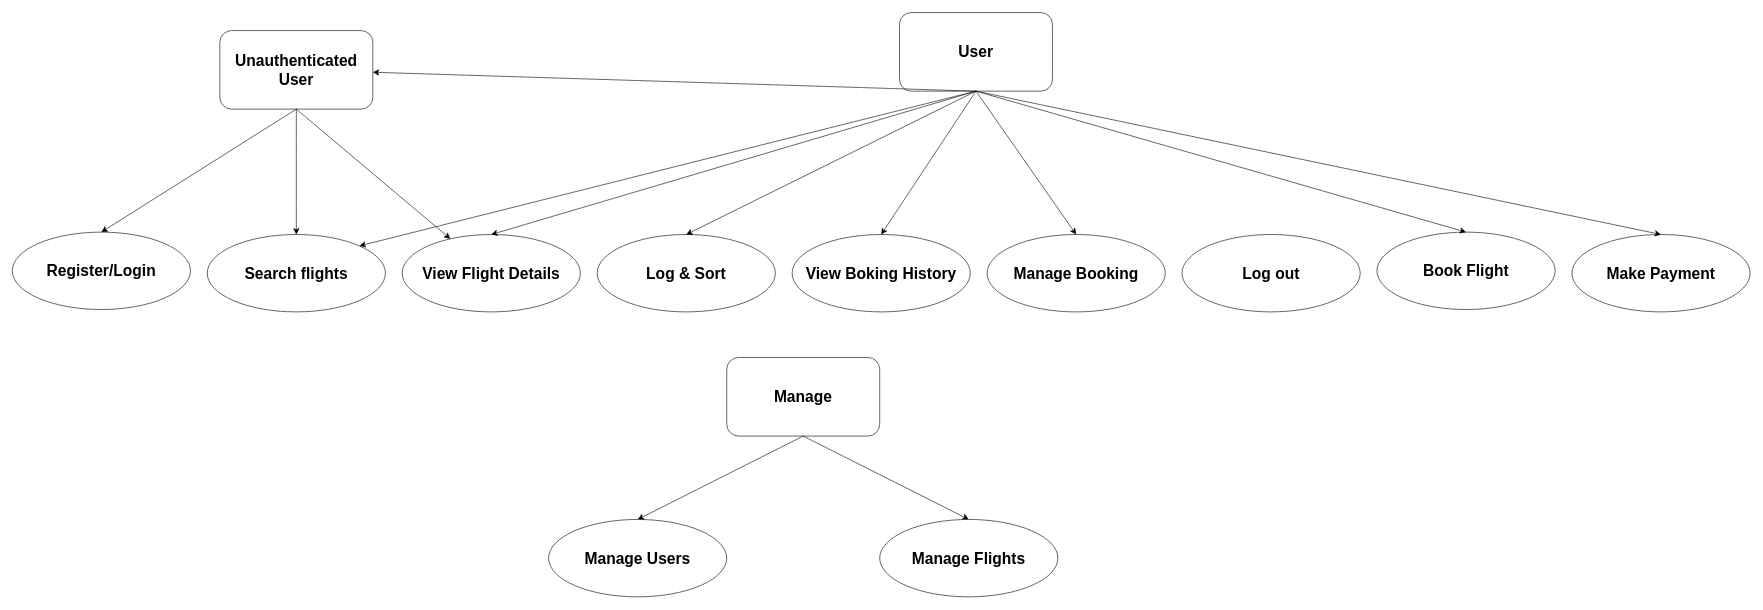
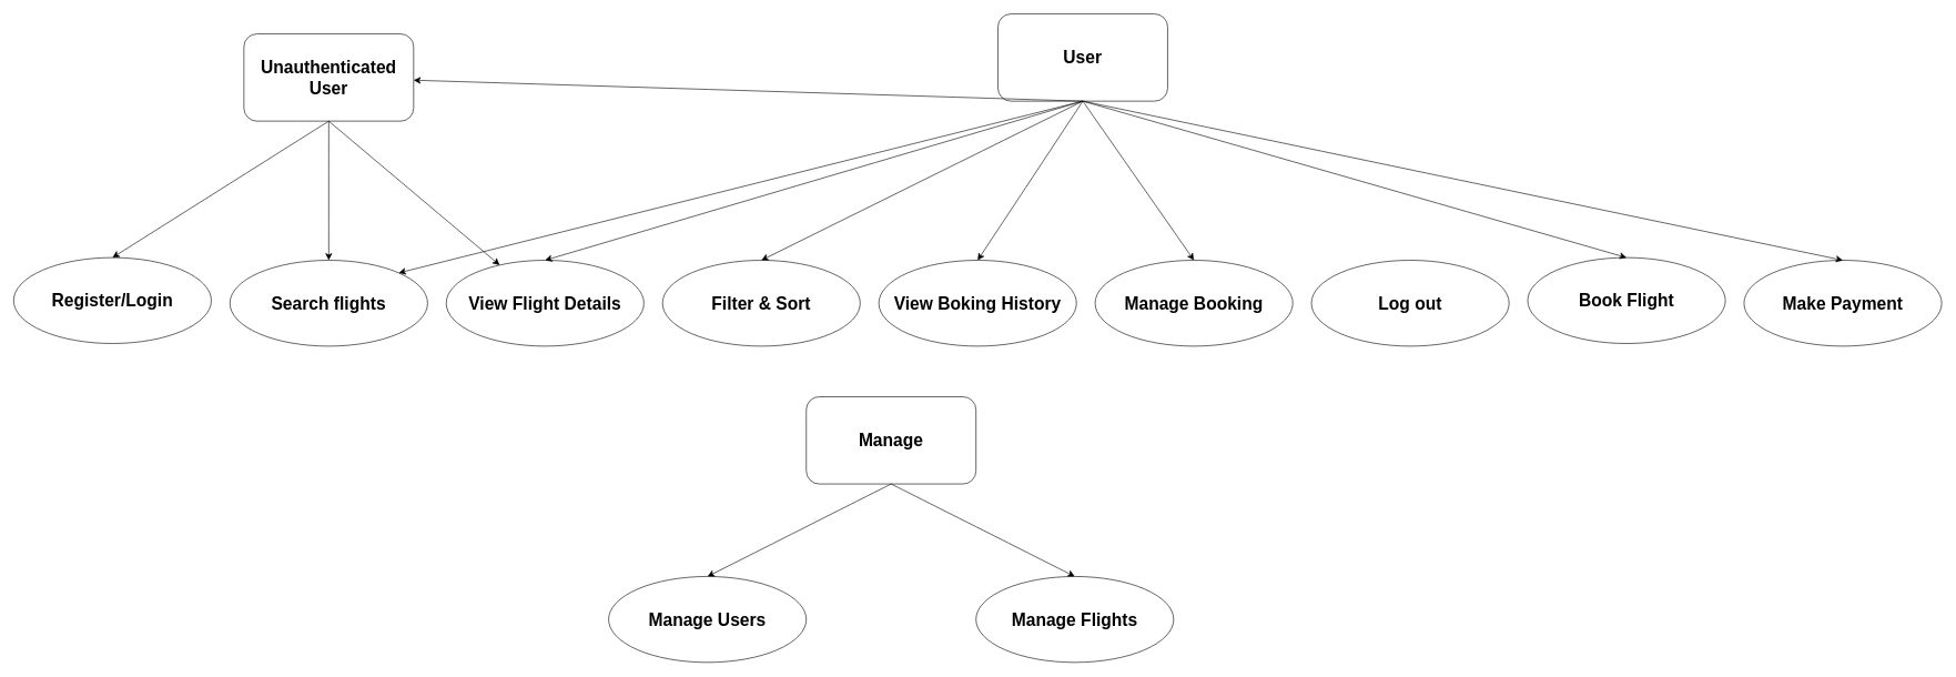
- <mxCell id="11" value="&lt;b style=&quot;&quot;&gt;&lt;font style=&quot;font-size: 26px;&quot;&gt;Log &amp;amp; Sort&lt;/font&gt;&lt;/b&gt;" style="ellipse;whiteSpace=wrap;html=1;" vertex="1" parent="1"><mxGeometry x="995" y="390" width="297" height="129" as="geometry" /></mxCell>
+ <mxCell id="11" value="&lt;b style=&quot;&quot;&gt;&lt;font style=&quot;font-size: 26px;&quot;&gt;Filter &amp;amp; Sort&lt;/font&gt;&lt;/b&gt;" style="ellipse;whiteSpace=wrap;html=1;" vertex="1" parent="1"><mxGeometry x="995" y="390" width="297" height="129" as="geometry" /></mxCell>
